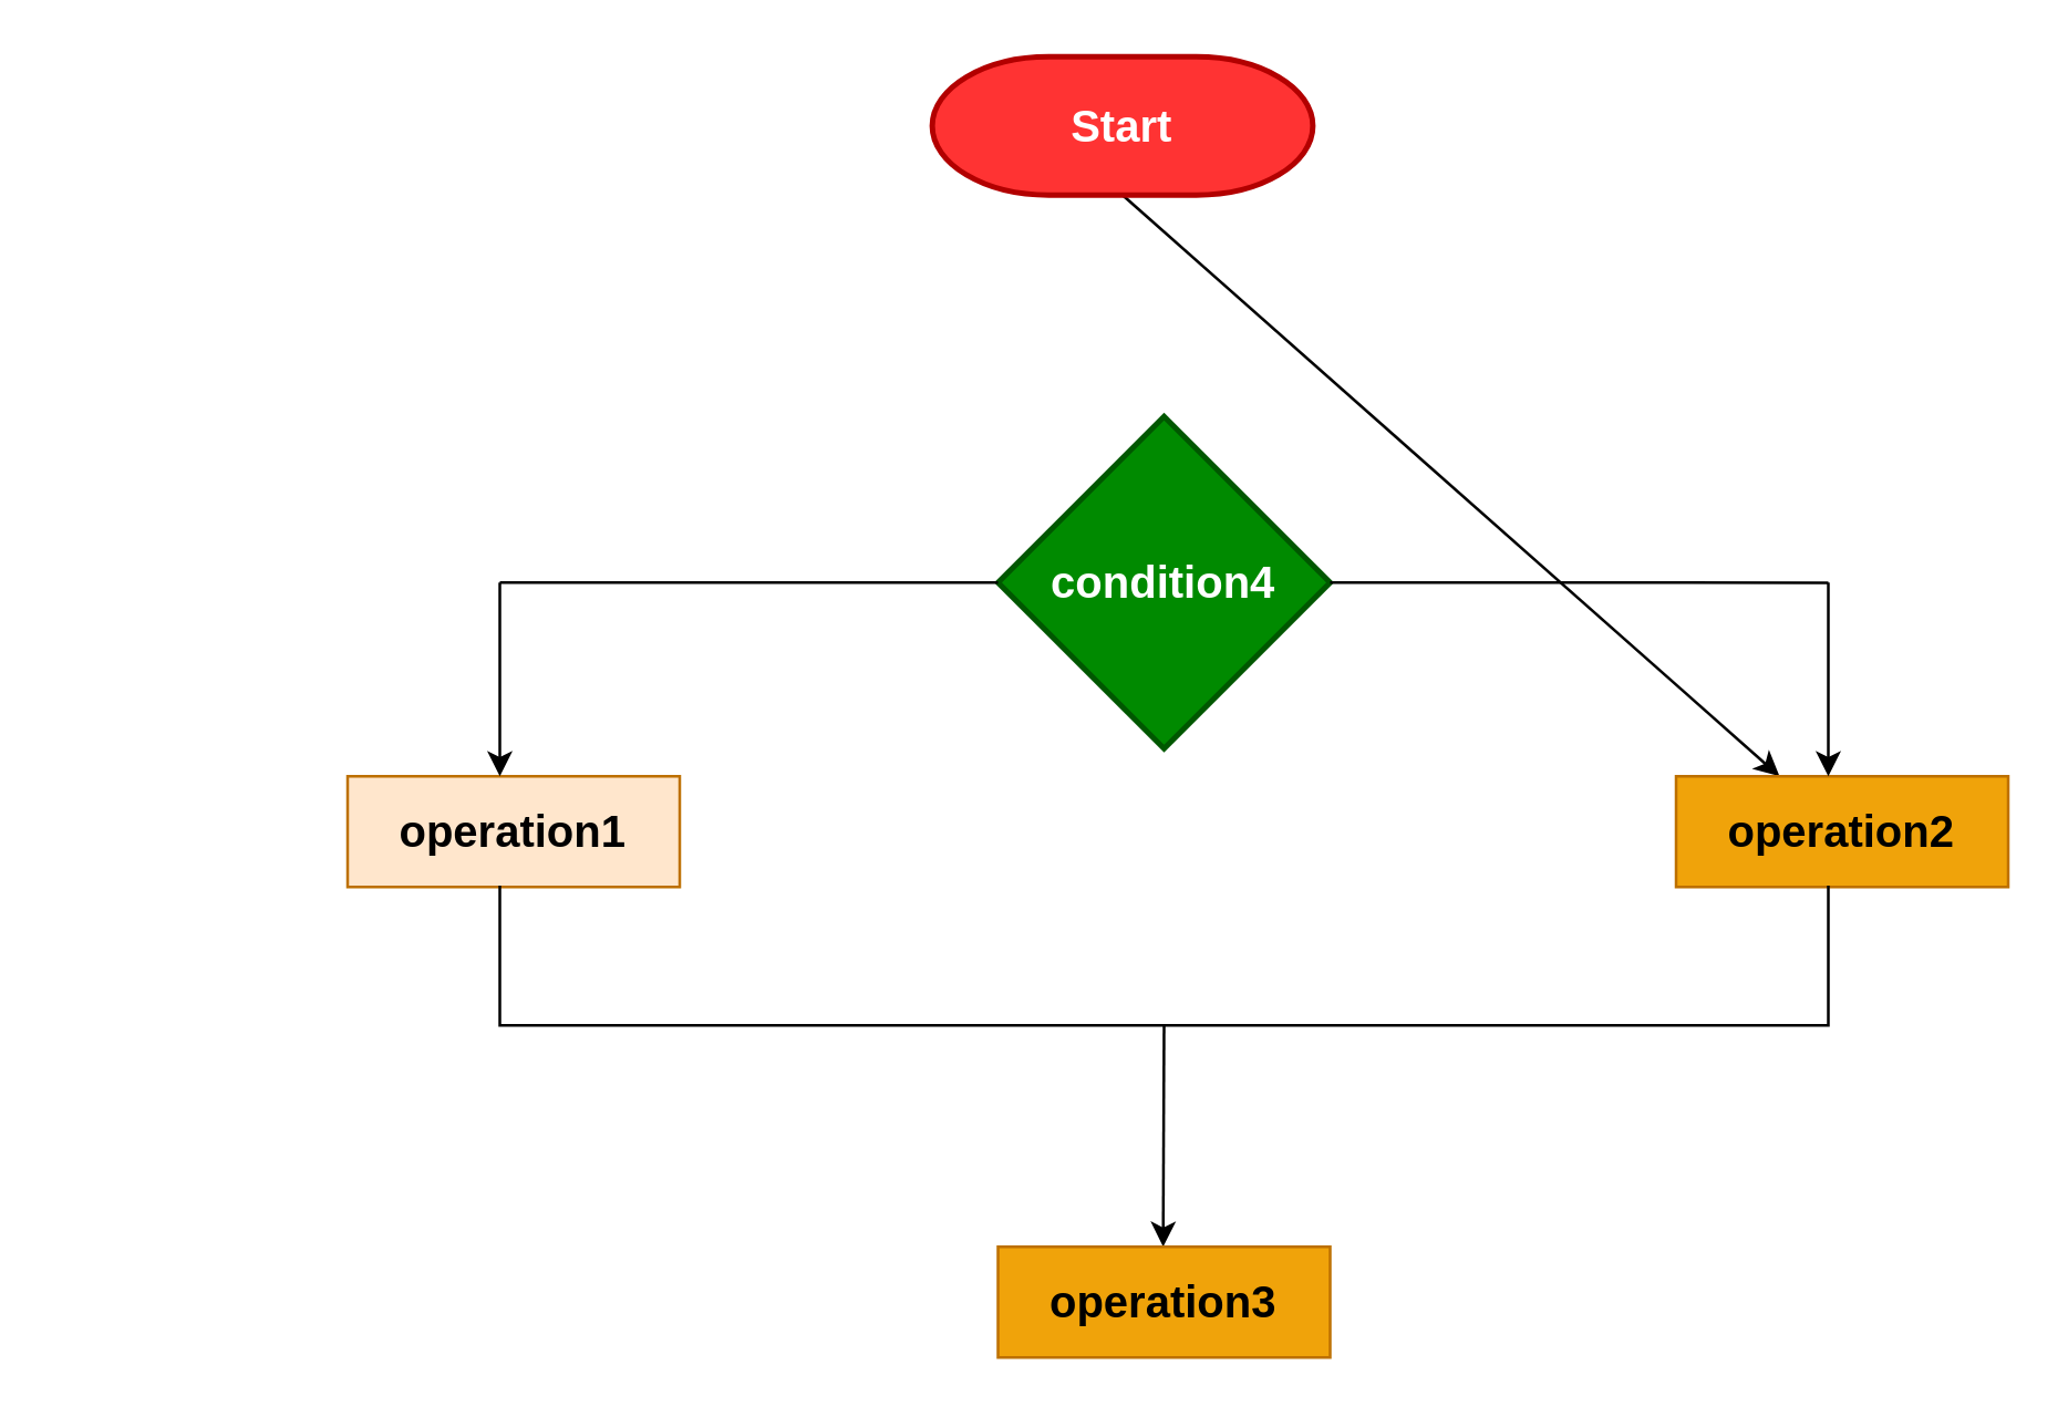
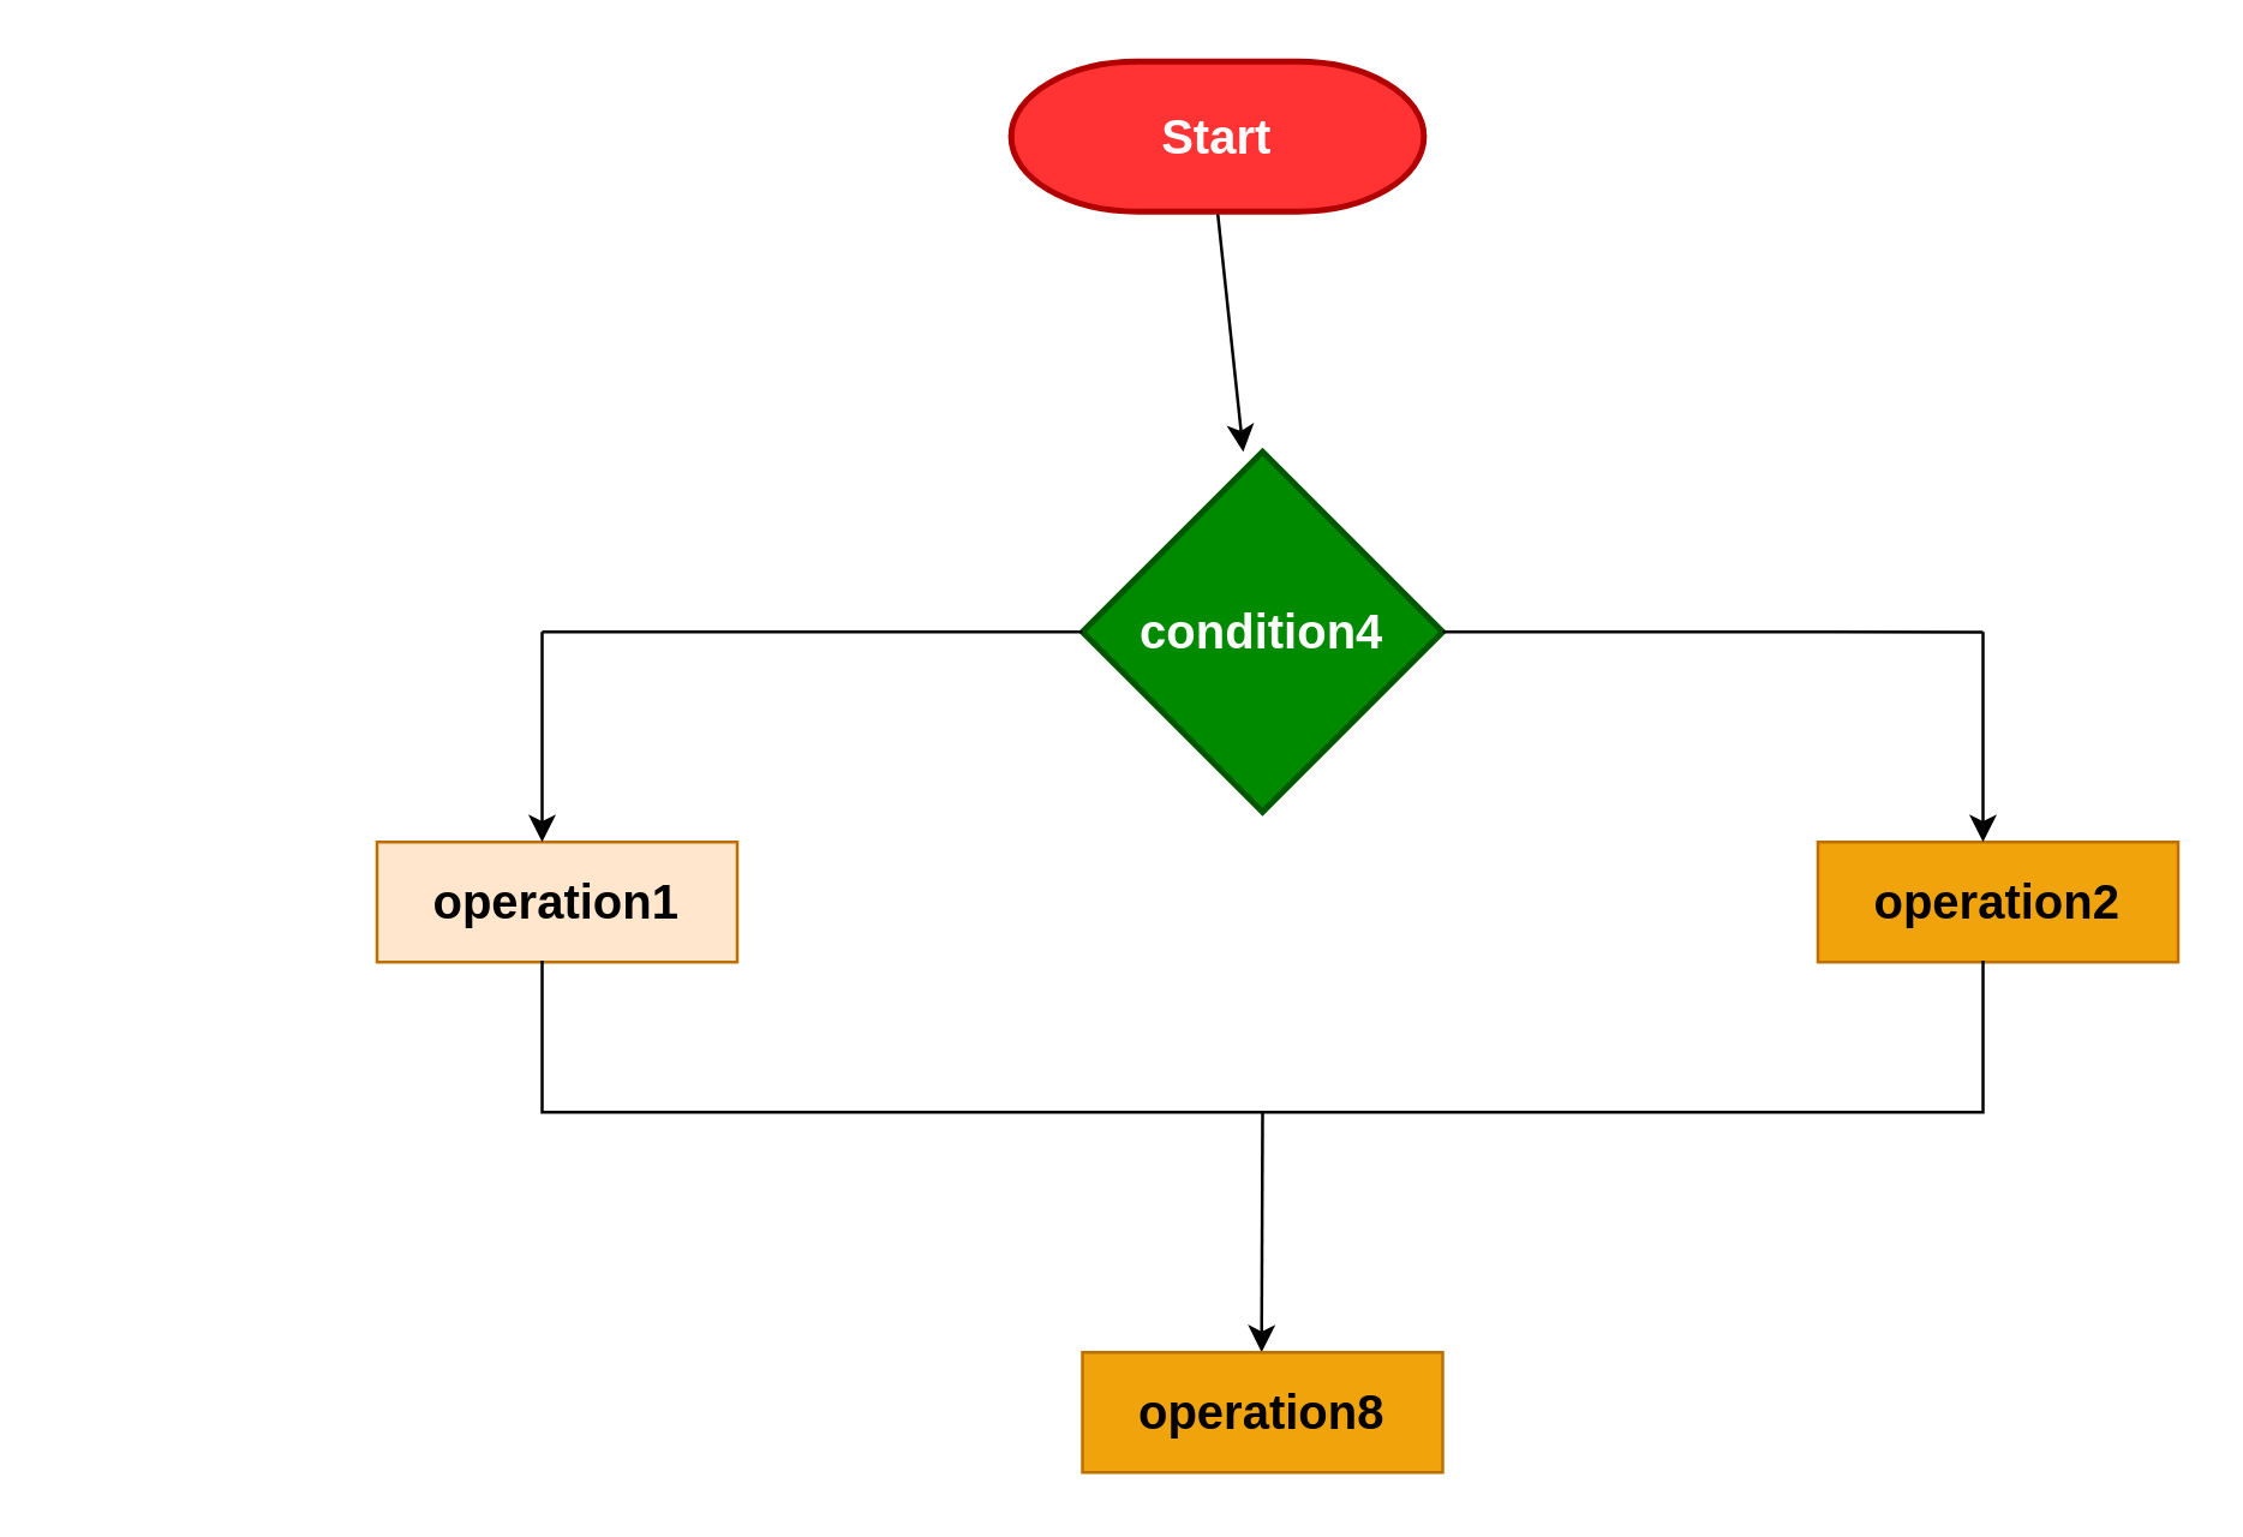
- <mxCell id="2" style="edgeStyle=none;html=1;exitX=0.5;exitY=1;exitDx=0;exitDy=0;exitPerimeter=0;fontSize=16;fontColor=#FFFFFF;" edge="1" parent="1" source="3" target="7"><mxGeometry relative="1" as="geometry" /></mxCell>
+ <mxCell id="2" style="edgeStyle=none;html=1;exitX=0.5;exitY=1;exitDx=0;exitDy=0;exitPerimeter=0;fontSize=16;fontColor=#FFFFFF;" edge="1" parent="1" source="3" target="5"><mxGeometry relative="1" as="geometry" /></mxCell>
- <mxCell id="14" value="operation3" style="rounded=0;whiteSpace=wrap;html=1;labelBorderColor=none;fontSize=16;fontColor=#000000;fillColor=#f0a30a;strokeColor=#BD7000;fontStyle=1" vertex="1" parent="1"><mxGeometry x="360" y="450" width="120" height="40" as="geometry" /></mxCell>
+ <mxCell id="14" value="operation8" style="rounded=0;whiteSpace=wrap;html=1;labelBorderColor=none;fontSize=16;fontColor=#000000;fillColor=#f0a30a;strokeColor=#BD7000;fontStyle=1" vertex="1" parent="1"><mxGeometry x="360" y="450" width="120" height="40" as="geometry" /></mxCell>
